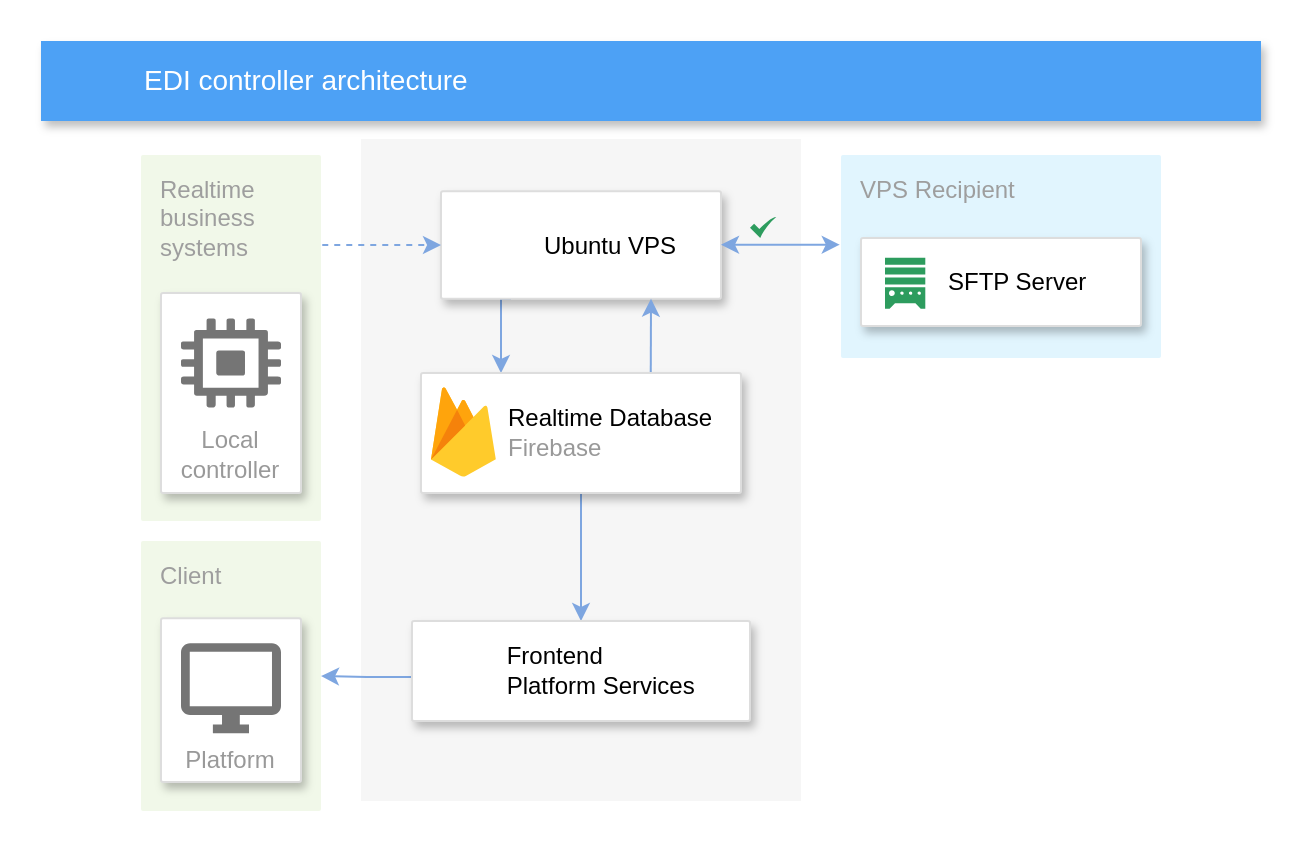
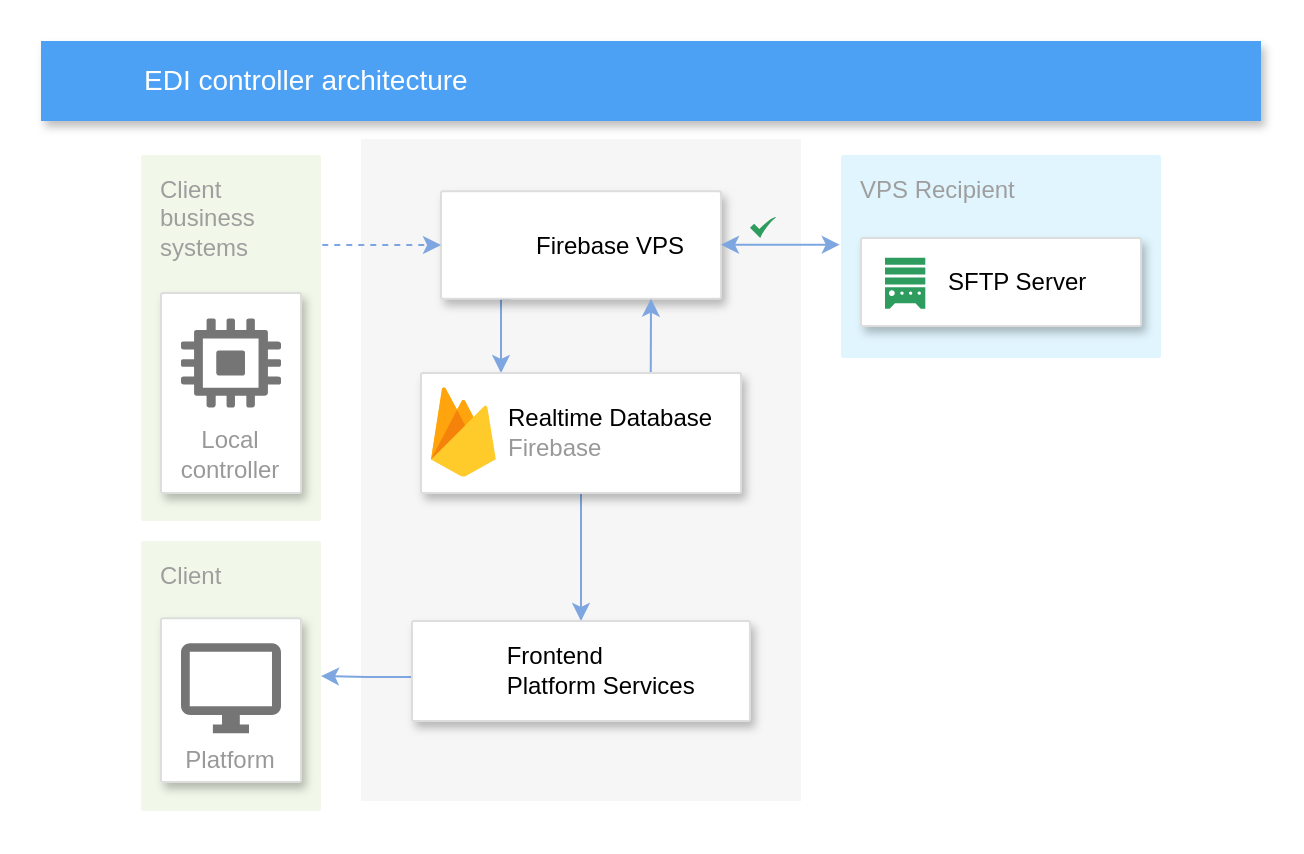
- <mxCell id="13" value="&lt;div&gt;Realtime&lt;br&gt;&lt;/div&gt;&lt;div&gt;business &lt;br&gt;&lt;/div&gt;&lt;div&gt;systems&lt;/div&gt;" style="rounded=1;absoluteArcSize=1;arcSize=2;html=1;strokeColor=none;gradientColor=none;shadow=0;dashed=0;fontSize=12;fontColor=#9E9E9E;align=left;verticalAlign=top;spacing=10;spacingTop=-4;fillColor=#F1F8E9;" parent="12" vertex="1"><mxGeometry width="90" height="183" as="geometry" /></mxCell>
+ <mxCell id="13" value="&lt;div&gt;Client&lt;br&gt;&lt;/div&gt;&lt;div&gt;business &lt;br&gt;&lt;/div&gt;&lt;div&gt;systems&lt;/div&gt;" style="rounded=1;absoluteArcSize=1;arcSize=2;html=1;strokeColor=none;gradientColor=none;shadow=0;dashed=0;fontSize=12;fontColor=#9E9E9E;align=left;verticalAlign=top;spacing=10;spacingTop=-4;fillColor=#F1F8E9;" parent="12" vertex="1"><mxGeometry width="90" height="183" as="geometry" /></mxCell>
- <mxCell id="6" value="         Ubuntu VPS" style="strokeColor=#dddddd;shadow=1;strokeWidth=1;rounded=1;absoluteArcSize=1;arcSize=2;" vertex="1" parent="1"><mxGeometry x="220" y="95.18" width="140" height="53.64" as="geometry" /></mxCell>
+ <mxCell id="6" value="         Firebase VPS" style="strokeColor=#dddddd;shadow=1;strokeWidth=1;rounded=1;absoluteArcSize=1;arcSize=2;" vertex="1" parent="1"><mxGeometry x="220" y="95.18" width="140" height="53.64" as="geometry" /></mxCell>
